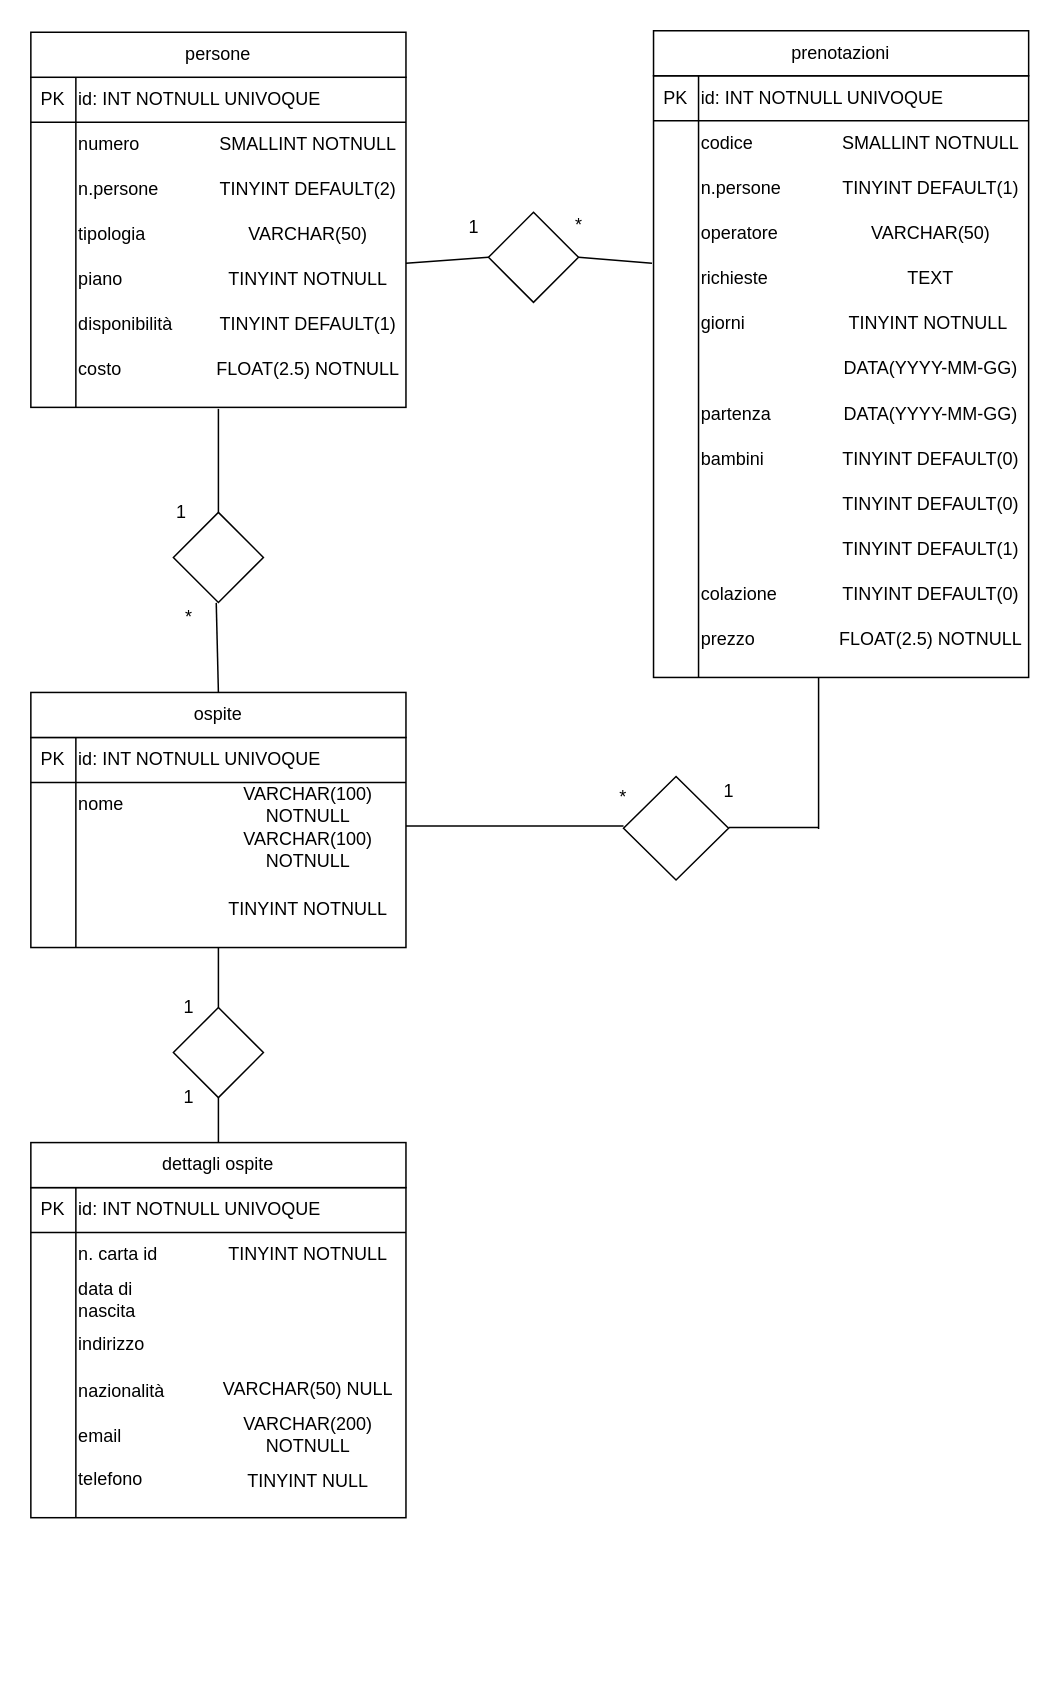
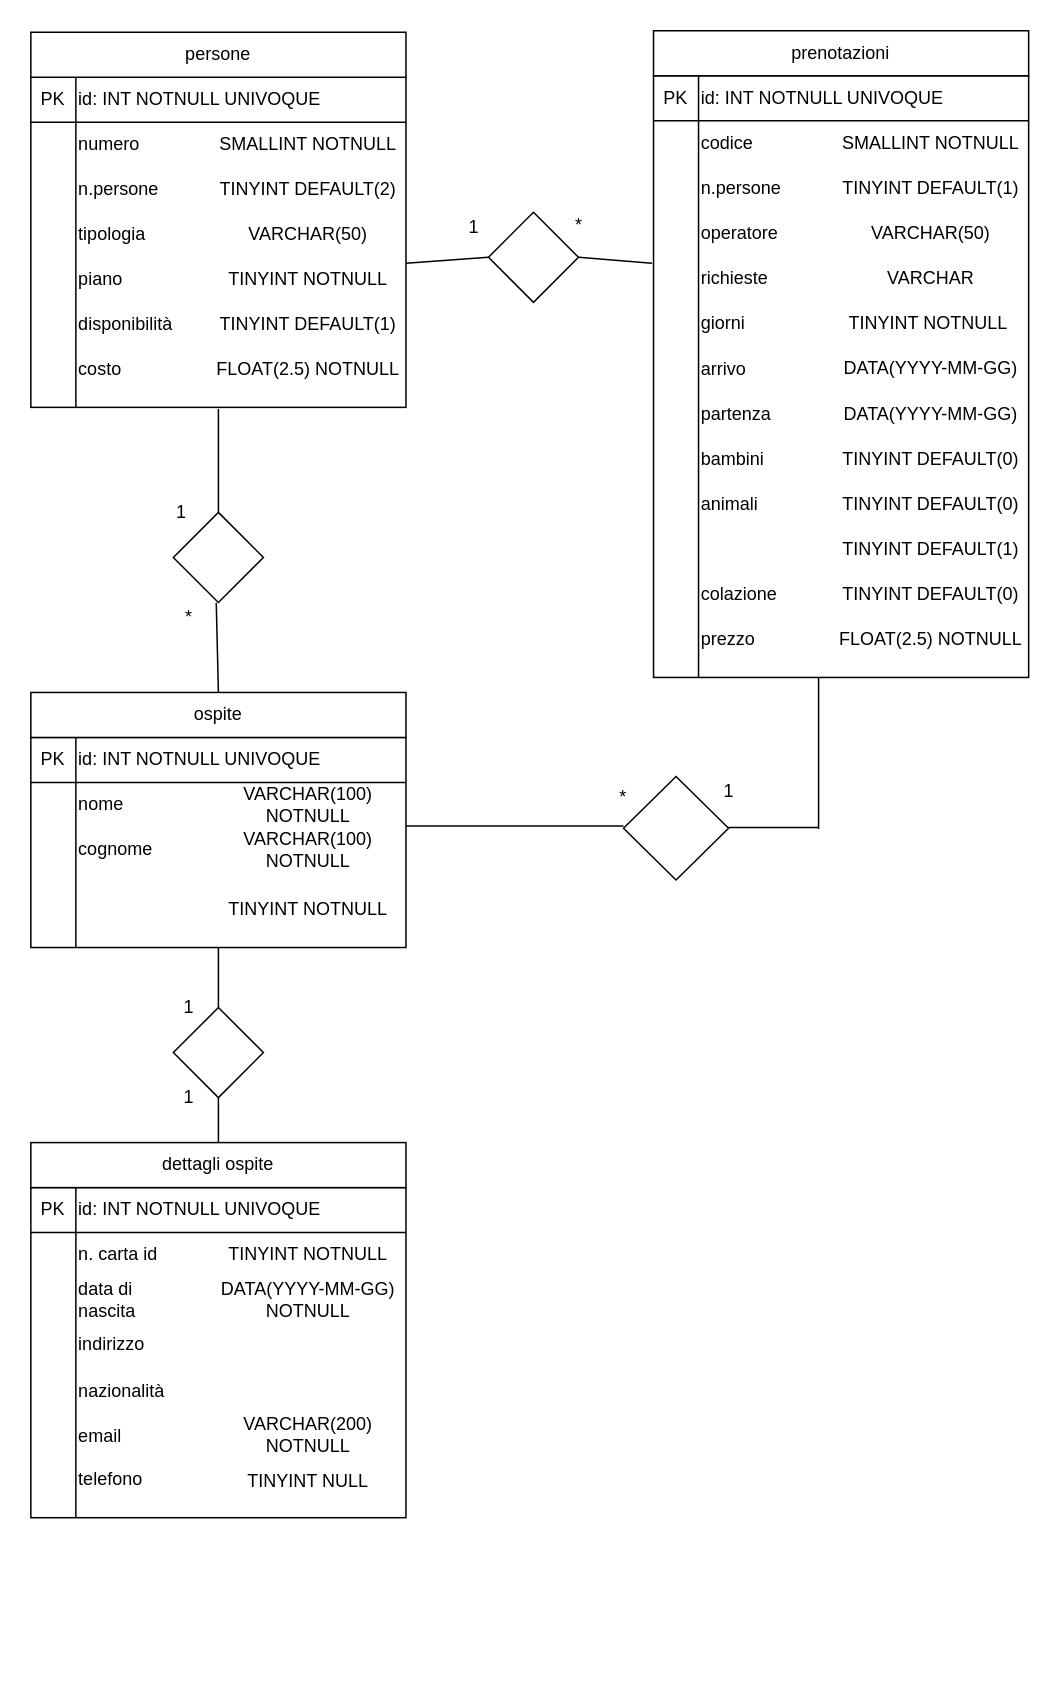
- <mxCell id="32" value="TEXT" style="text;html=1;strokeColor=none;fillColor=none;align=center;verticalAlign=middle;whiteSpace=wrap;rounded=0;" vertex="1" parent="1"><mxGeometry x="555" y="170" width="130" height="30" as="geometry" /></mxCell>
+ <mxCell id="32" value="VARCHAR" style="text;html=1;strokeColor=none;fillColor=none;align=center;verticalAlign=middle;whiteSpace=wrap;rounded=0;" vertex="1" parent="1"><mxGeometry x="555" y="170" width="130" height="30" as="geometry" /></mxCell>
+ <mxCell id="38" value="arrivo" style="text;html=1;strokeColor=none;fillColor=none;align=left;verticalAlign=middle;whiteSpace=wrap;rounded=0;" vertex="1" parent="1"><mxGeometry x="465" y="231" width="60" height="30" as="geometry" /></mxCell>
+ <mxCell id="44" value="animali" style="text;html=1;strokeColor=none;fillColor=none;align=left;verticalAlign=middle;whiteSpace=wrap;rounded=0;" vertex="1" parent="1"><mxGeometry x="465" y="321" width="60" height="30" as="geometry" /></mxCell>
+ <mxCell id="57" value="cognome" style="text;html=1;strokeColor=none;fillColor=none;align=left;verticalAlign=middle;whiteSpace=wrap;rounded=0;" vertex="1" parent="1"><mxGeometry x="50" y="551" width="60" height="30" as="geometry" /></mxCell>
+ <mxCell id="81" value="DATA(YYYY-MM-GG) NOTNULL" style="text;html=1;strokeColor=none;fillColor=none;align=center;verticalAlign=middle;whiteSpace=wrap;rounded=0;" vertex="1" parent="1"><mxGeometry x="140" y="851" width="130" height="30" as="geometry" /></mxCell>
- <mxCell id="85" value="VARCHAR(50) NULL" style="text;html=1;strokeColor=none;fillColor=none;align=center;verticalAlign=middle;whiteSpace=wrap;rounded=0;" vertex="1" parent="1"><mxGeometry x="140" y="911" width="130" height="30" as="geometry" /></mxCell>
